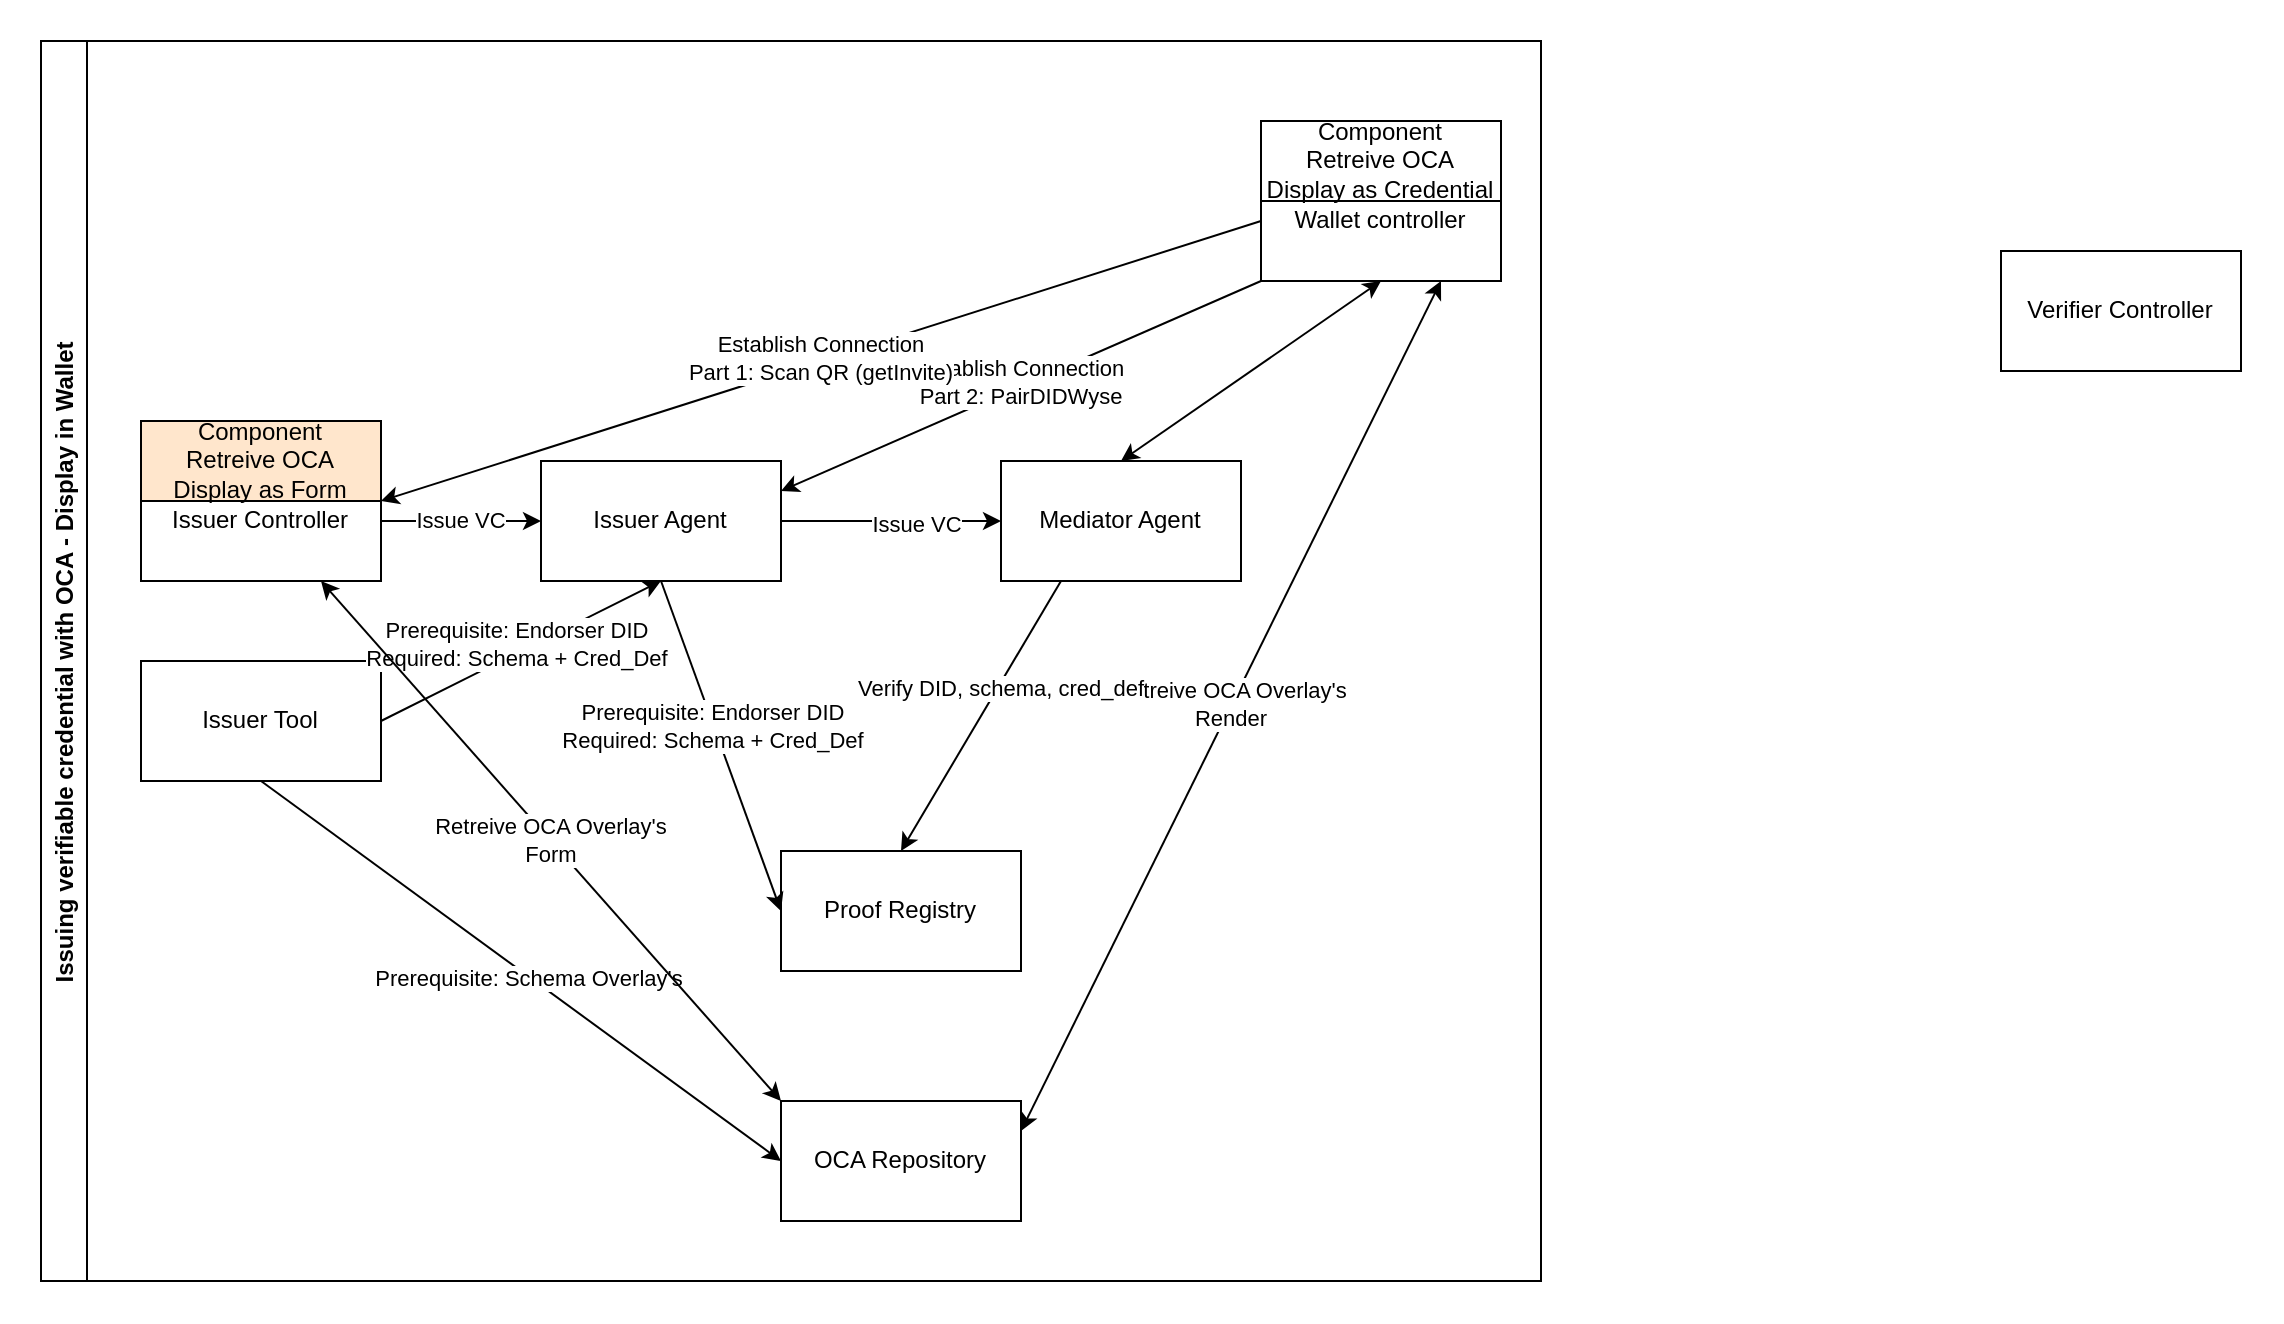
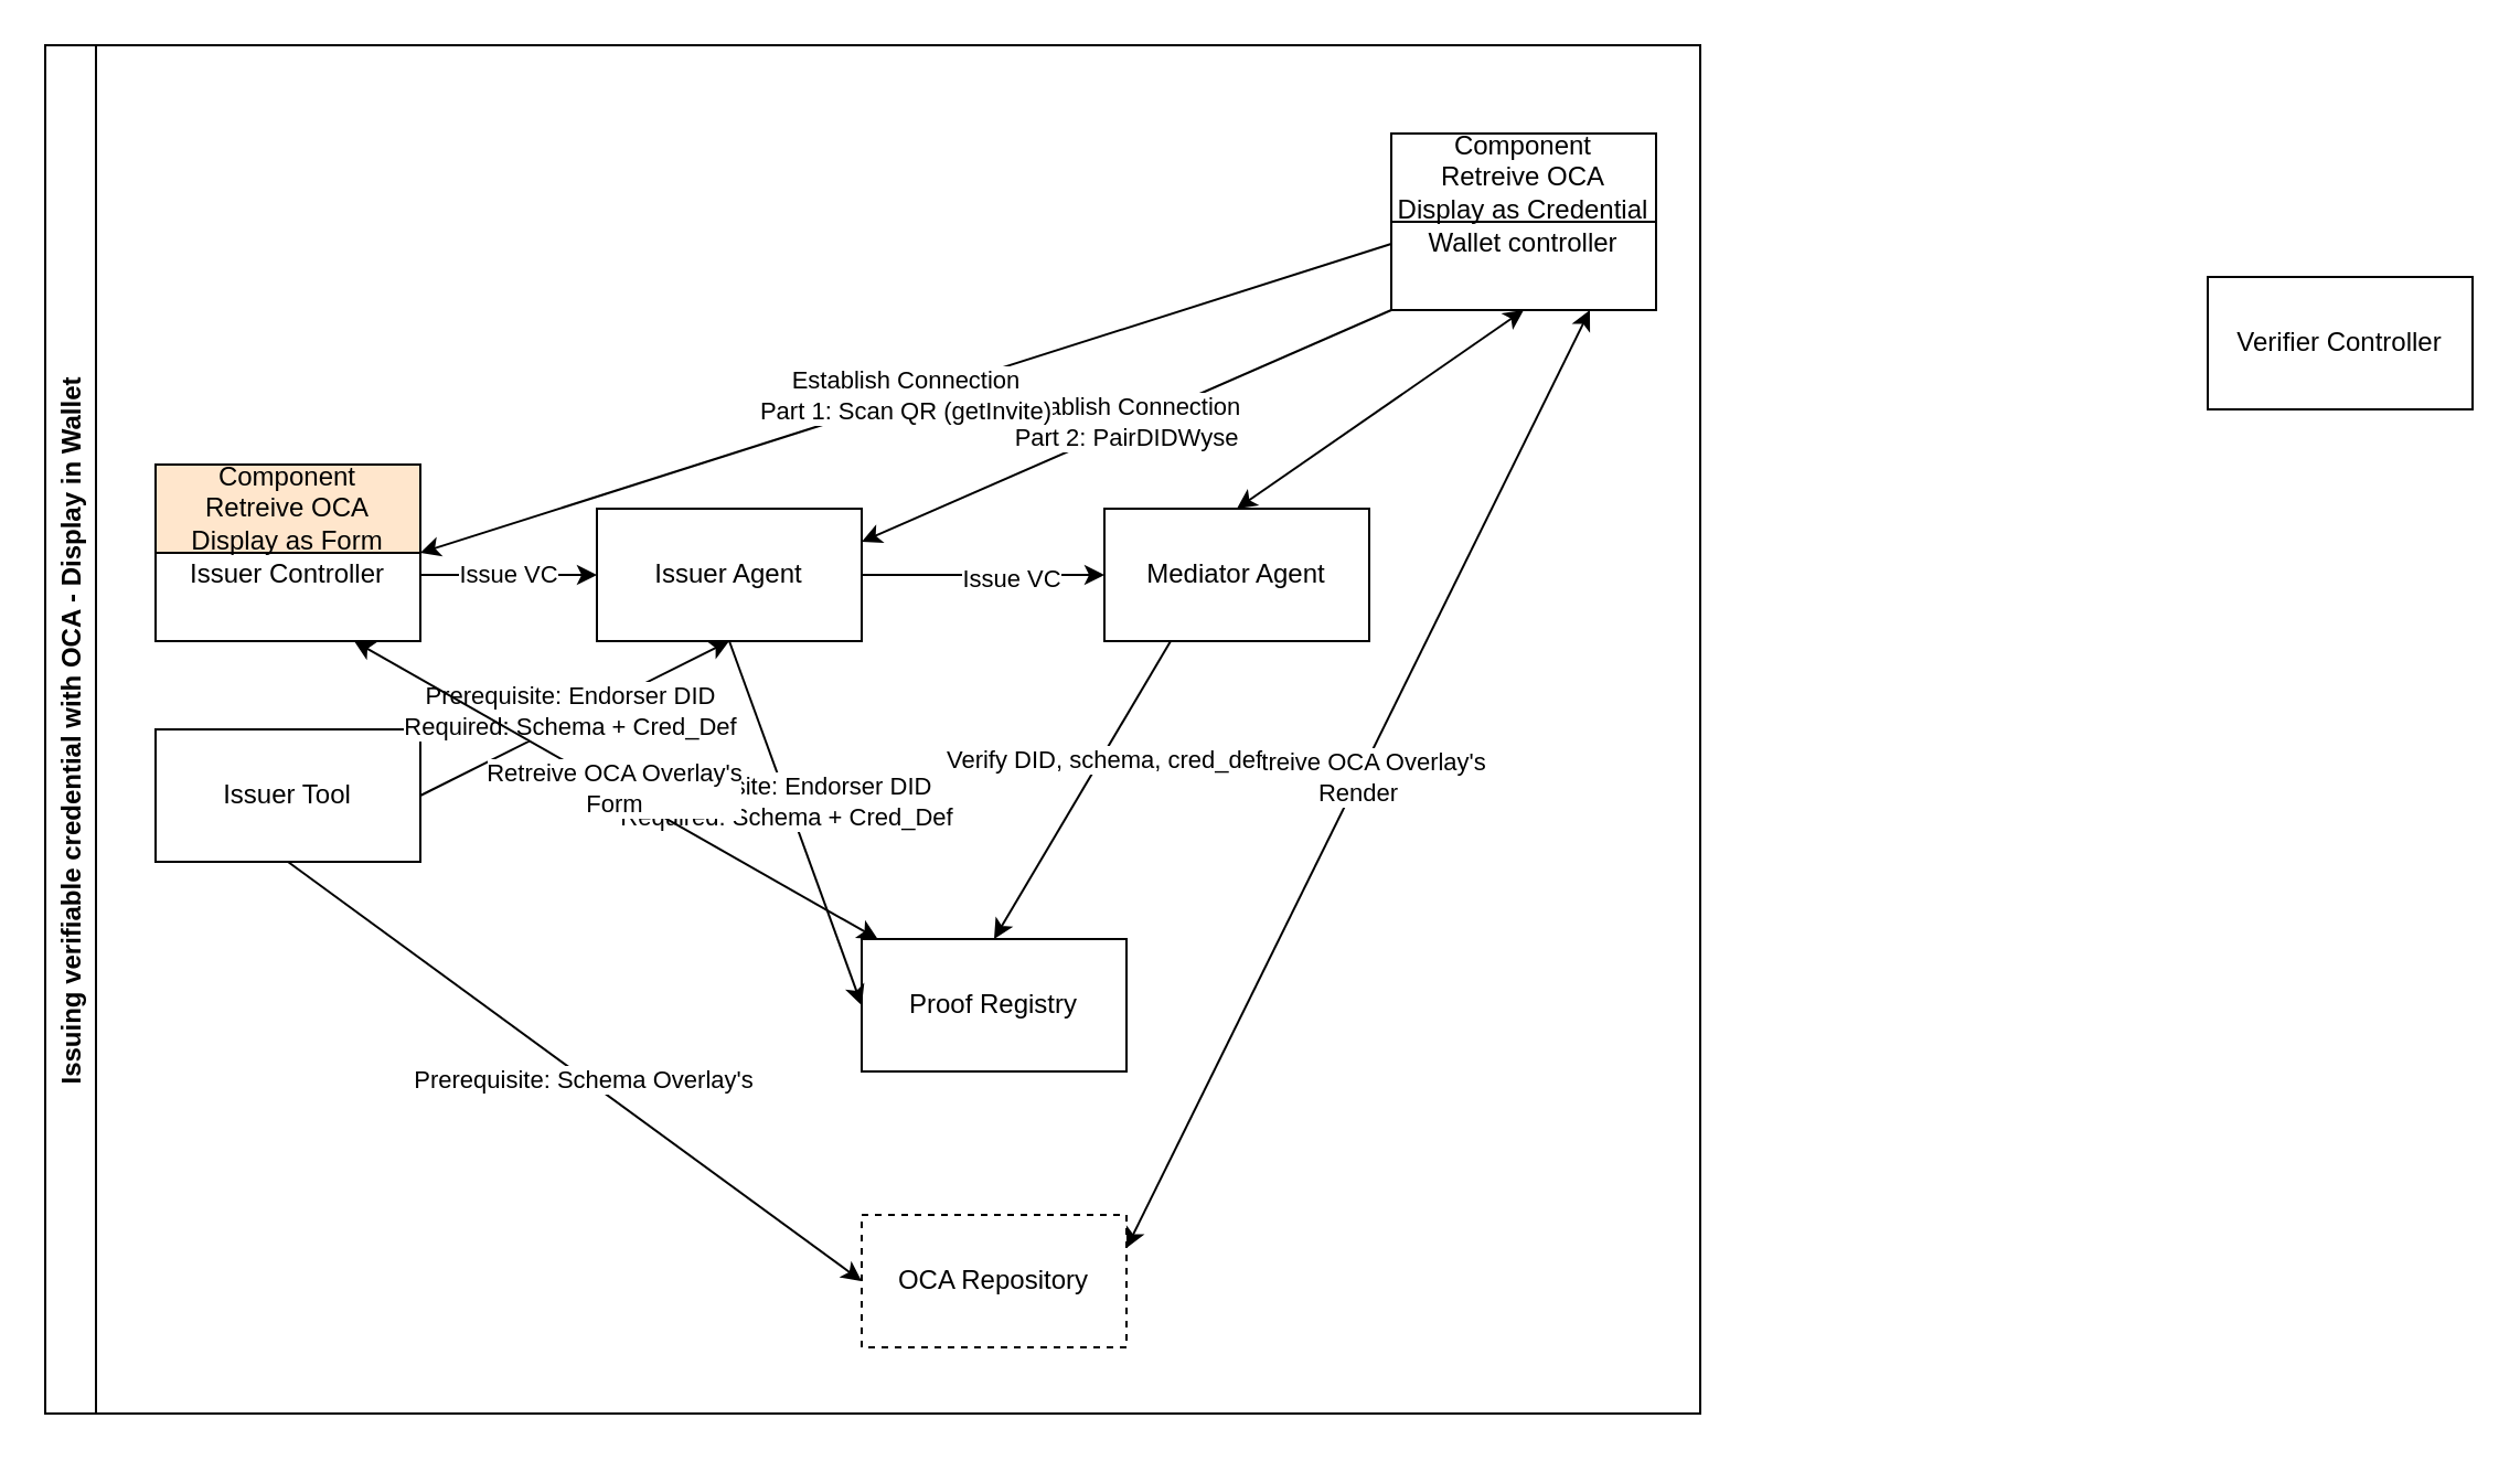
- <mxCell id="14" value="Retreive OCA Overlay's&lt;br&gt;Form" style="endArrow=classic;startArrow=classic;html=1;rounded=0;exitX=0.75;exitY=1;exitDx=0;exitDy=0;entryX=0;entryY=0;entryDx=0;entryDy=0;" edge="1" parent="1" source="3" target="8"><mxGeometry width="50" height="50" relative="1" as="geometry"><mxPoint x="470" y="380" as="sourcePoint" /><mxPoint x="520" y="330" as="targetPoint" /></mxGeometry></mxCell>
+ <mxCell id="14" value="Retreive OCA Overlay's&lt;br&gt;Form" style="endArrow=classic;startArrow=classic;html=1;rounded=0;exitX=0.75;exitY=1;exitDx=0;exitDy=0;" edge="1" parent="1" source="3" target="5"><mxGeometry width="50" height="50" relative="1" as="geometry"><mxPoint x="470" y="380" as="sourcePoint" /><mxPoint x="520" y="330" as="targetPoint" /></mxGeometry></mxCell>
- <mxCell id="8" value="OCA Repository" style="rounded=0;whiteSpace=wrap;html=1;" vertex="1" parent="1"><mxGeometry x="390" y="550" width="120" height="60" as="geometry" /></mxCell>
+ <mxCell id="8" value="OCA Repository" style="rounded=0;whiteSpace=wrap;html=1;dashed=1;" vertex="1" parent="1"><mxGeometry x="390" y="550" width="120" height="60" as="geometry" /></mxCell>
